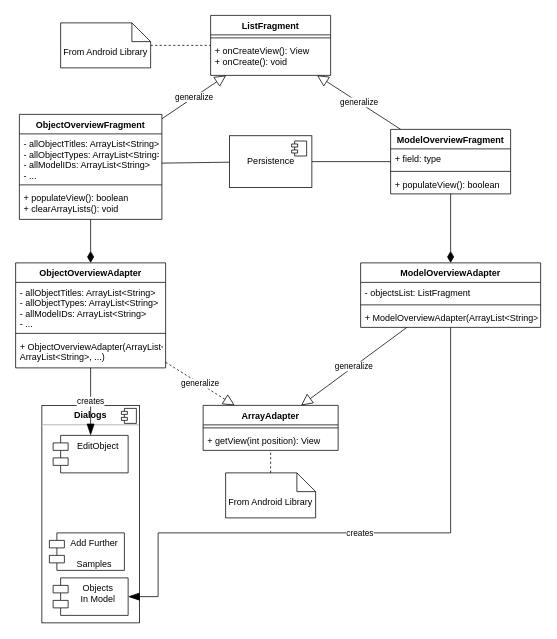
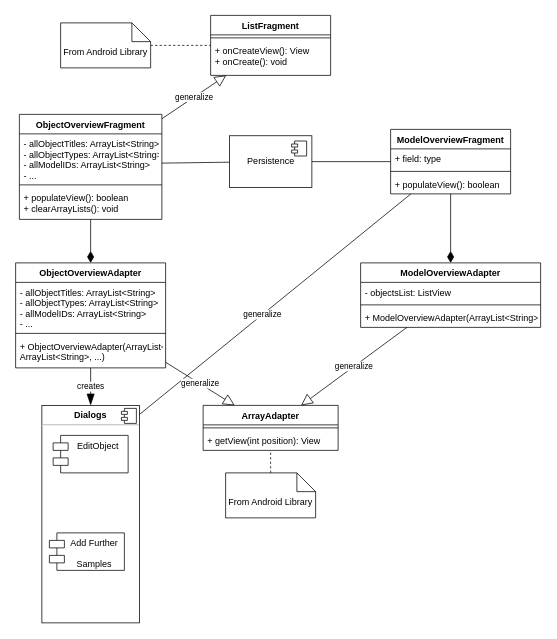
- <mxCell id="5" value="generalize" style="edgeStyle=none;rounded=0;orthogonalLoop=1;jettySize=auto;html=1;endArrow=block;endFill=0;endSize=13;strokeWidth=1;" edge="1" parent="1" source="7" target="30"><mxGeometry relative="1" as="geometry"><mxPoint x="353.578" y="134" as="targetPoint" /></mxGeometry></mxCell>
+ <mxCell id="5" value="generalize" style="edgeStyle=none;rounded=0;orthogonalLoop=1;jettySize=auto;html=1;endArrow=block;endFill=0;endSize=13;strokeWidth=1;" edge="1" parent="1" source="7" target="13"><mxGeometry relative="1" as="geometry"><mxPoint x="353.578" y="134" as="targetPoint" /></mxGeometry></mxCell>
- <mxCell id="23" value="- objectsList: ListFragment" style="text;strokeColor=none;fillColor=none;align=left;verticalAlign=top;spacingLeft=4;spacingRight=4;overflow=hidden;rotatable=0;points=[[0,0.5],[1,0.5]];portConstraint=eastwest;" vertex="1" parent="22"><mxGeometry y="26" width="240" height="26" as="geometry" /></mxCell>
+ <mxCell id="23" value="- objectsList: ListView" style="text;strokeColor=none;fillColor=none;align=left;verticalAlign=top;spacingLeft=4;spacingRight=4;overflow=hidden;rotatable=0;points=[[0,0.5],[1,0.5]];portConstraint=eastwest;" vertex="1" parent="22"><mxGeometry y="26" width="240" height="26" as="geometry" /></mxCell>
- <mxCell id="15" value="generalize" style="edgeStyle=none;rounded=0;orthogonalLoop=1;jettySize=auto;html=1;endArrow=block;endFill=0;endSize=13;strokeWidth=1;dashed=1;" edge="1" parent="1" source="36" target="17"><mxGeometry relative="1" as="geometry"><mxPoint x="211.319" y="471" as="sourcePoint" /></mxGeometry></mxCell>
+ <mxCell id="15" value="generalize" style="edgeStyle=none;rounded=0;orthogonalLoop=1;jettySize=auto;html=1;endArrow=block;endFill=0;endSize=13;strokeWidth=1;" edge="1" parent="1" source="36" target="17"><mxGeometry relative="1" as="geometry"><mxPoint x="211.319" y="471" as="sourcePoint" /></mxGeometry></mxCell>
- <mxCell id="16" value="creates" style="edgeStyle=none;rounded=0;orthogonalLoop=1;jettySize=auto;html=1;endArrow=blockThin;endFill=1;endSize=13;strokeWidth=1;" edge="1" parent="1" source="36" target="13"><mxGeometry relative="1" as="geometry"><mxPoint x="170" y="471" as="sourcePoint" /></mxGeometry></mxCell>
+ <mxCell id="16" value="creates" style="edgeStyle=none;rounded=0;orthogonalLoop=1;jettySize=auto;html=1;endArrow=blockThin;endFill=1;endSize=13;strokeWidth=1;" edge="1" parent="1" source="36" target="11"><mxGeometry relative="1" as="geometry"><mxPoint x="170" y="471" as="sourcePoint" /></mxGeometry></mxCell>
- <mxCell id="21" value="creates" style="edgeStyle=orthogonalEdgeStyle;rounded=0;orthogonalLoop=1;jettySize=auto;html=1;endArrow=blockThin;endFill=1;endSize=13;strokeWidth=1;" edge="1" parent="1" source="22" target="44"><mxGeometry relative="1" as="geometry"><mxPoint x="600" y="540" as="targetPoint" /><Array as="points"><mxPoint x="600" y="710" /><mxPoint x="210" y="710" /><mxPoint x="210" y="795" /></Array></mxGeometry></mxCell>
- <mxCell id="44" value="Objects&#10; In Model" style="shape=module;align=left;spacingLeft=20;align=center;verticalAlign=top;" vertex="1" parent="1"><mxGeometry x="70" y="770" width="100" height="50" as="geometry" /></mxCell>
